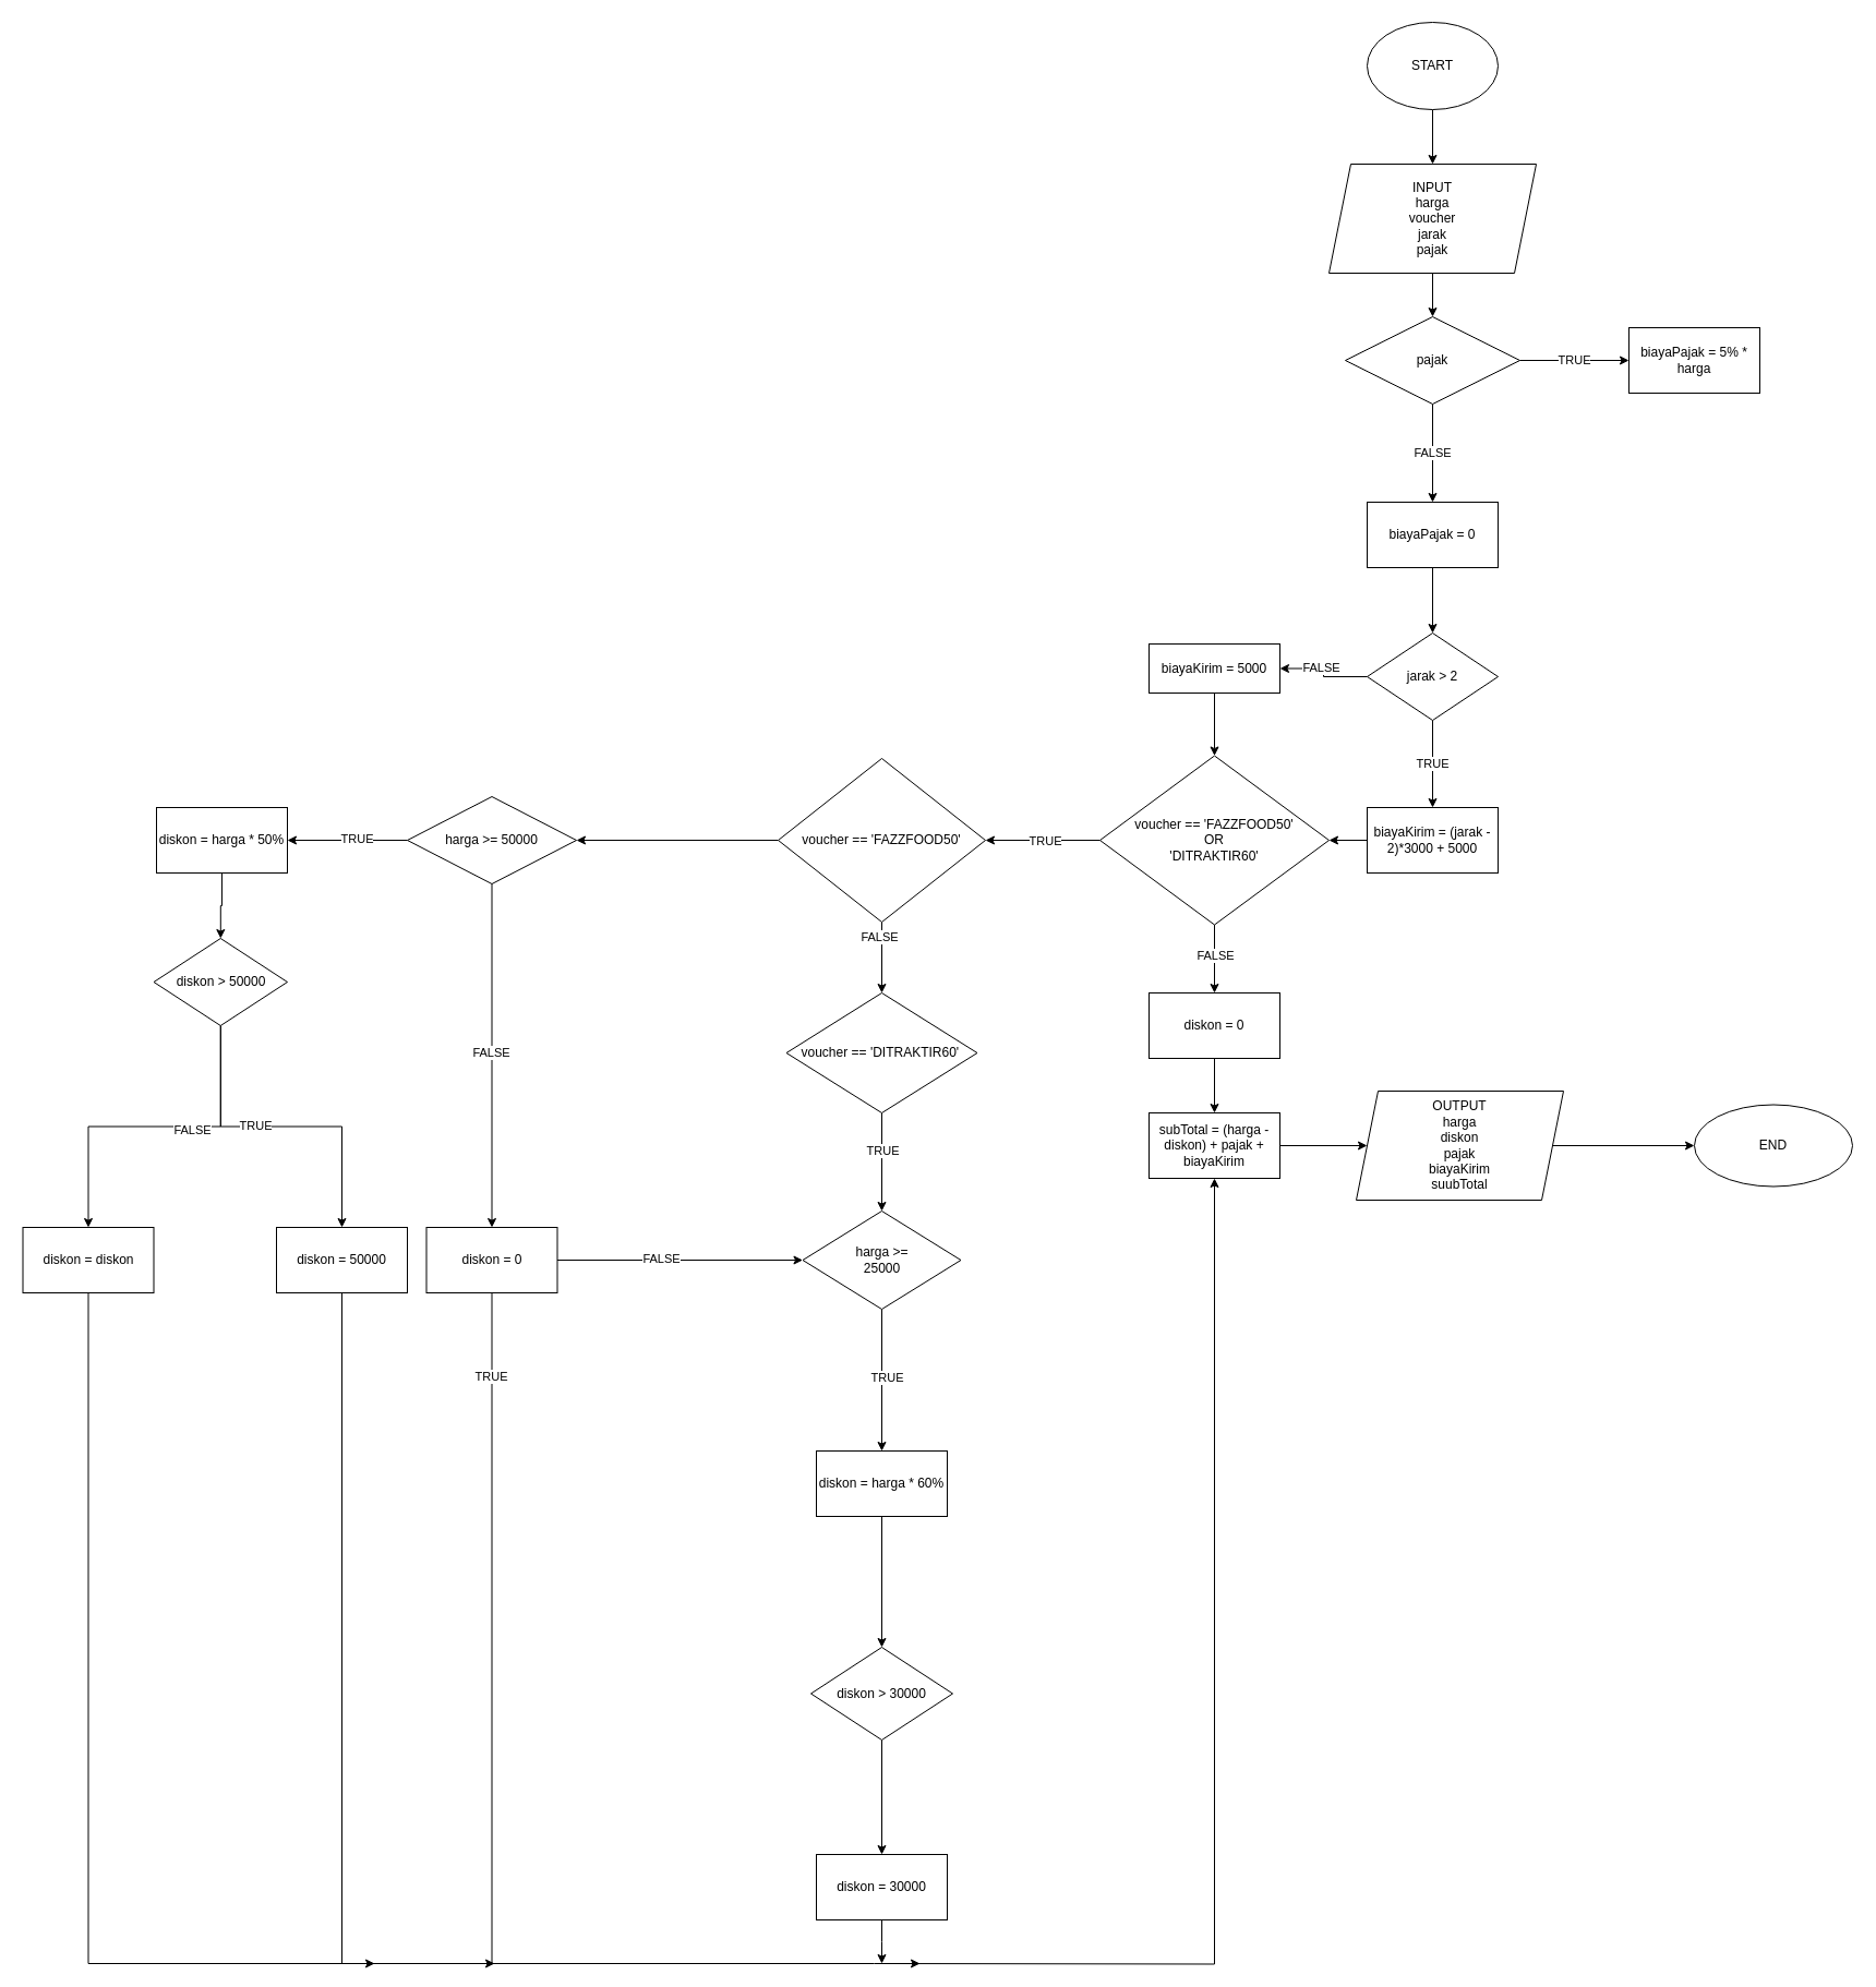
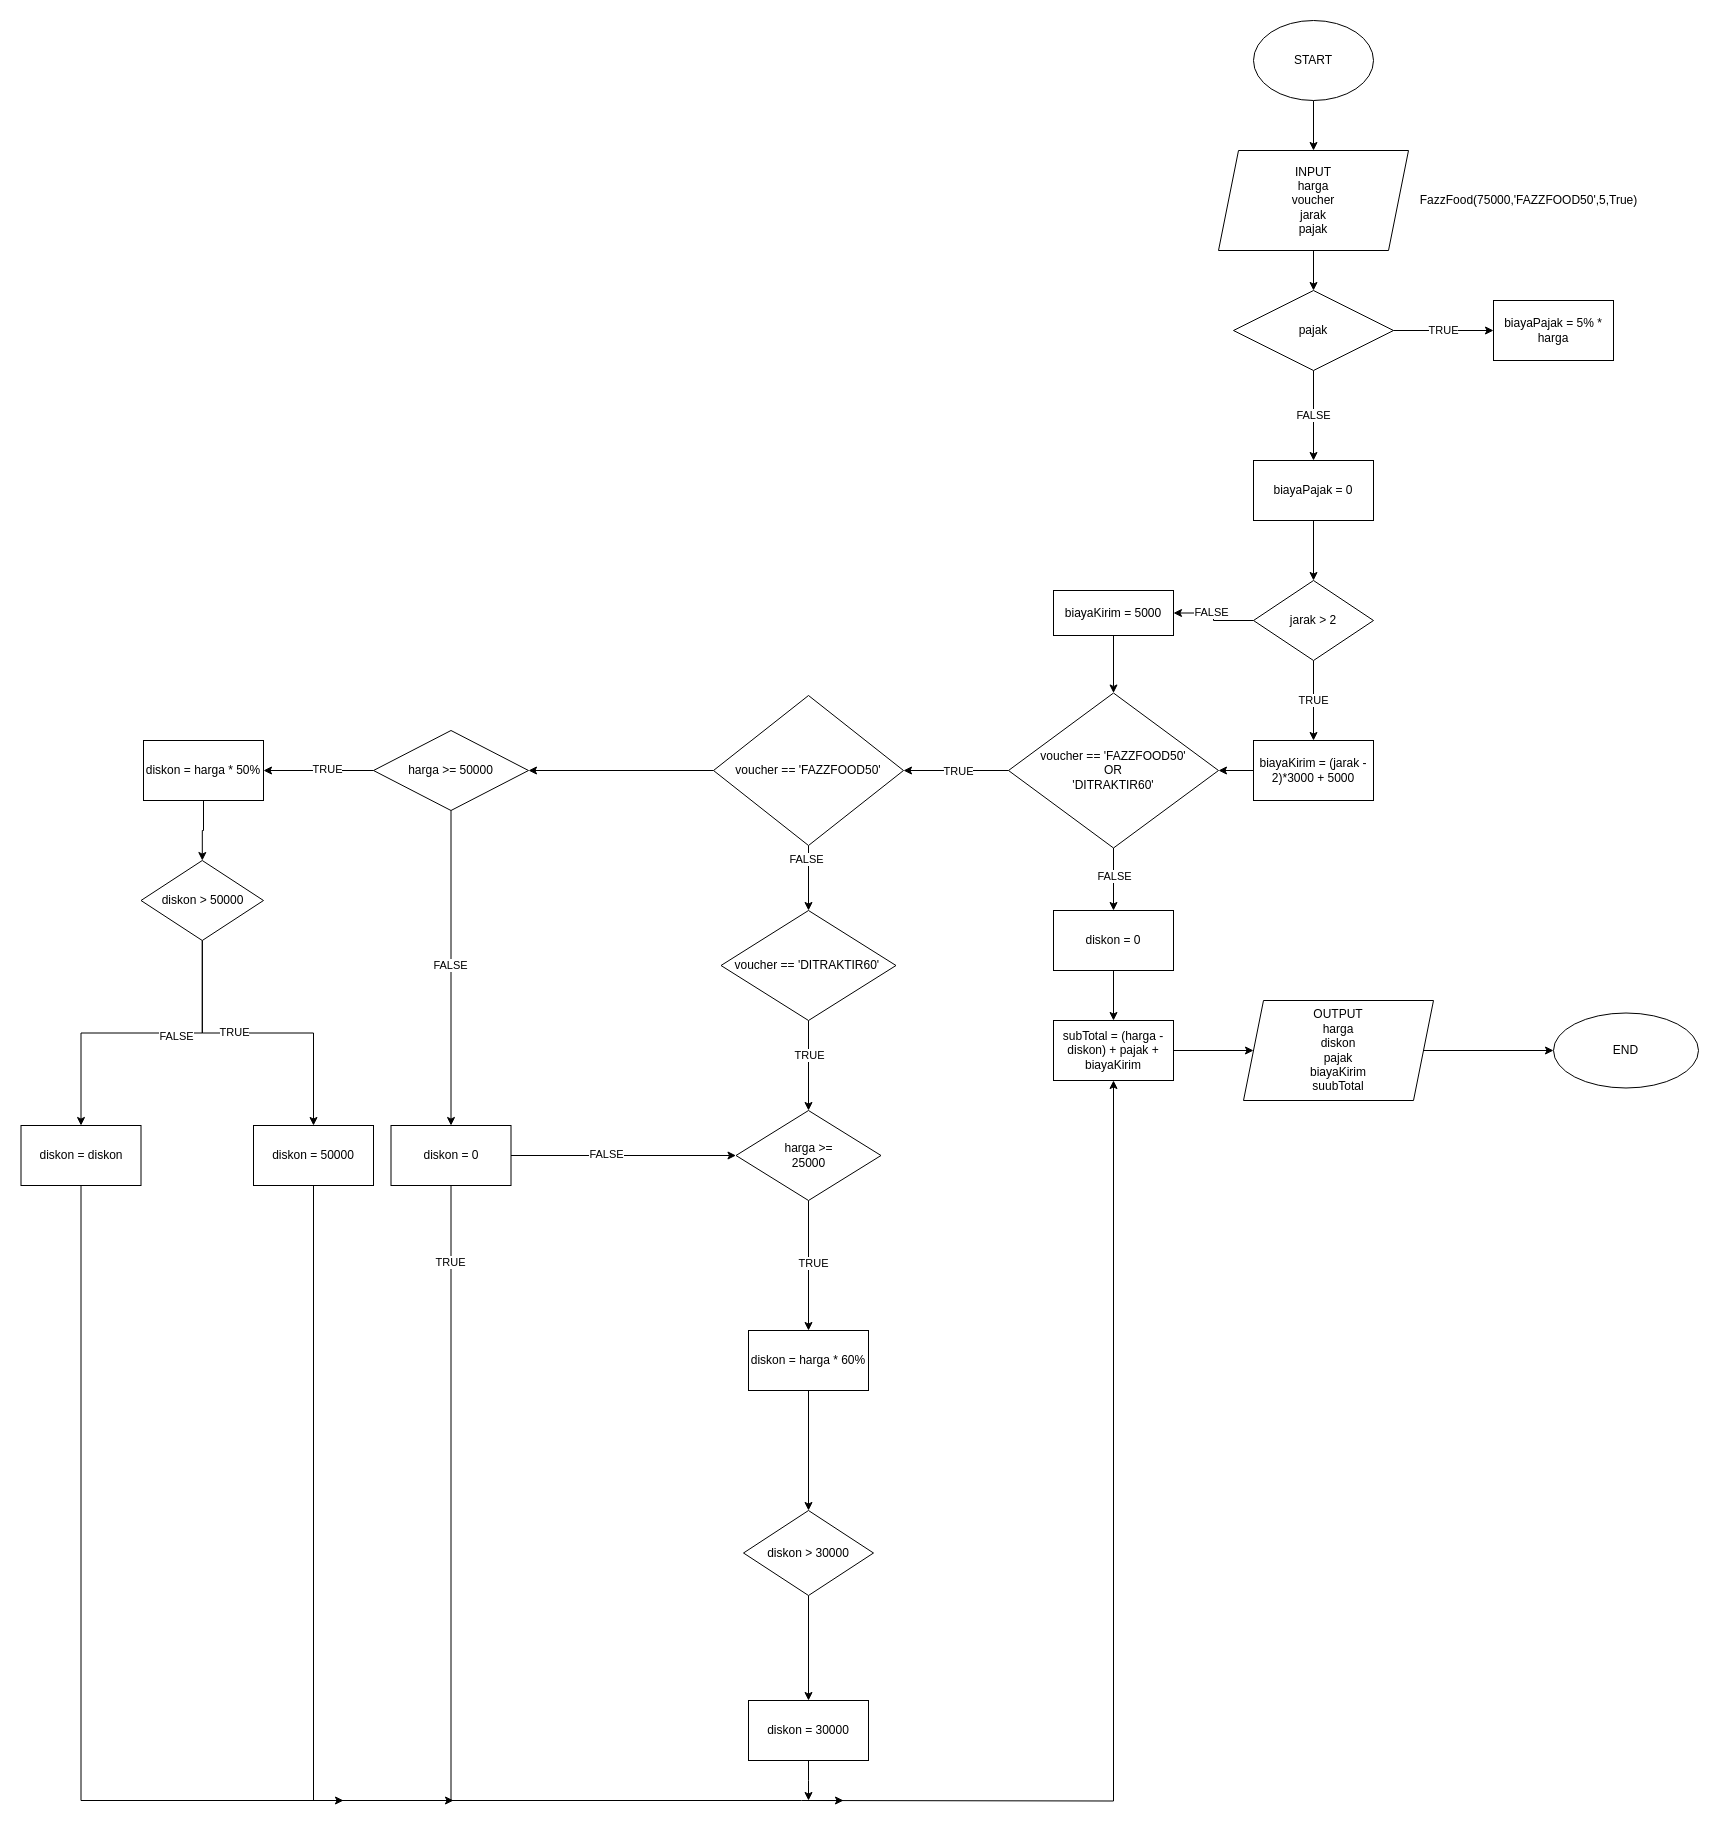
+ <mxCell id="6" value="FazzFood(75000,'FAZZFOOD50',5,True)" style="text;html=1;align=center;verticalAlign=middle;resizable=0;points=[];autosize=1;strokeColor=none;fillColor=none;" vertex="1" parent="1"><mxGeometry x="1408" y="185" width="240" height="30" as="geometry" /></mxCell>
